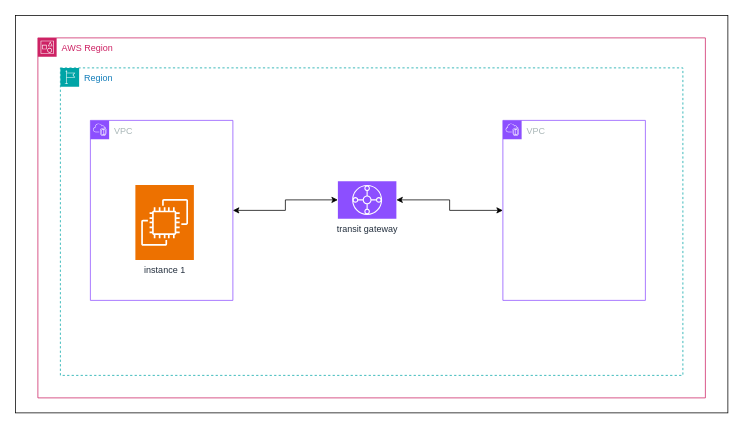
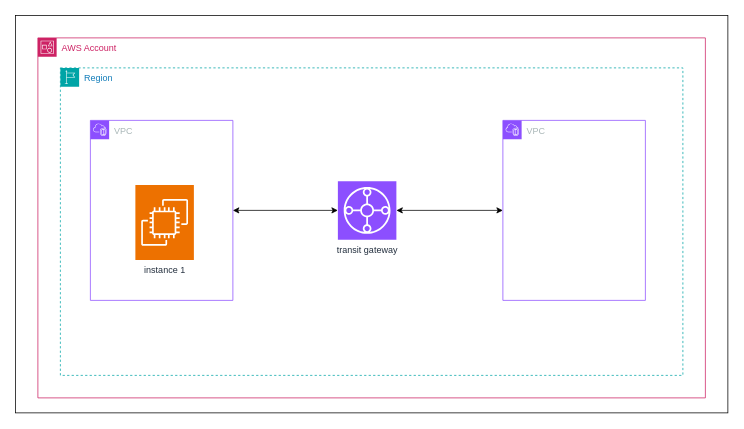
- <mxCell id="3" value="AWS Region" style="points=[[0,0],[0.25,0],[0.5,0],[0.75,0],[1,0],[1,0.25],[1,0.5],[1,0.75],[1,1],[0.75,1],[0.5,1],[0.25,1],[0,1],[0,0.75],[0,0.5],[0,0.25]];outlineConnect=0;gradientColor=none;html=1;whiteSpace=wrap;fontSize=12;fontStyle=0;container=1;pointerEvents=0;collapsible=0;recursiveResize=0;shape=mxgraph.aws4.group;grIcon=mxgraph.aws4.group_account;strokeColor=#CD2264;fillColor=none;verticalAlign=top;align=left;spacingLeft=30;fontColor=#CD2264;dashed=0;" vertex="1" parent="1"><mxGeometry x="50" y="50" width="890" height="480" as="geometry" /></mxCell>
+ <mxCell id="3" value="AWS Account" style="points=[[0,0],[0.25,0],[0.5,0],[0.75,0],[1,0],[1,0.25],[1,0.5],[1,0.75],[1,1],[0.75,1],[0.5,1],[0.25,1],[0,1],[0,0.75],[0,0.5],[0,0.25]];outlineConnect=0;gradientColor=none;html=1;whiteSpace=wrap;fontSize=12;fontStyle=0;container=1;pointerEvents=0;collapsible=0;recursiveResize=0;shape=mxgraph.aws4.group;grIcon=mxgraph.aws4.group_account;strokeColor=#CD2264;fillColor=none;verticalAlign=top;align=left;spacingLeft=30;fontColor=#CD2264;dashed=0;" vertex="1" parent="1"><mxGeometry x="50" y="50" width="890" height="480" as="geometry" /></mxCell>
- <mxCell id="9" value="transit gateway" style="sketch=0;points=[[0,0,0],[0.25,0,0],[0.5,0,0],[0.75,0,0],[1,0,0],[0,1,0],[0.25,1,0],[0.5,1,0],[0.75,1,0],[1,1,0],[0,0.25,0],[0,0.5,0],[0,0.75,0],[1,0.25,0],[1,0.5,0],[1,0.75,0]];outlineConnect=0;fontColor=#232F3E;fillColor=#8C4FFF;strokeColor=#ffffff;dashed=0;verticalLabelPosition=bottom;verticalAlign=top;align=center;html=1;fontSize=12;fontStyle=0;aspect=fixed;shape=mxgraph.aws4.resourceIcon;resIcon=mxgraph.aws4.transit_gateway;" vertex="1" parent="4"><mxGeometry x="370" y="151" width="78" height="50" as="geometry" /></mxCell>
+ <mxCell id="9" value="transit gateway" style="sketch=0;points=[[0,0,0],[0.25,0,0],[0.5,0,0],[0.75,0,0],[1,0,0],[0,1,0],[0.25,1,0],[0.5,1,0],[0.75,1,0],[1,1,0],[0,0.25,0],[0,0.5,0],[0,0.75,0],[1,0.25,0],[1,0.5,0],[1,0.75,0]];outlineConnect=0;fontColor=#232F3E;fillColor=#8C4FFF;strokeColor=#ffffff;dashed=0;verticalLabelPosition=bottom;verticalAlign=top;align=center;html=1;fontSize=12;fontStyle=0;aspect=fixed;shape=mxgraph.aws4.resourceIcon;resIcon=mxgraph.aws4.transit_gateway;" vertex="1" parent="4"><mxGeometry x="370" y="151" width="78" height="78" as="geometry" /></mxCell>
